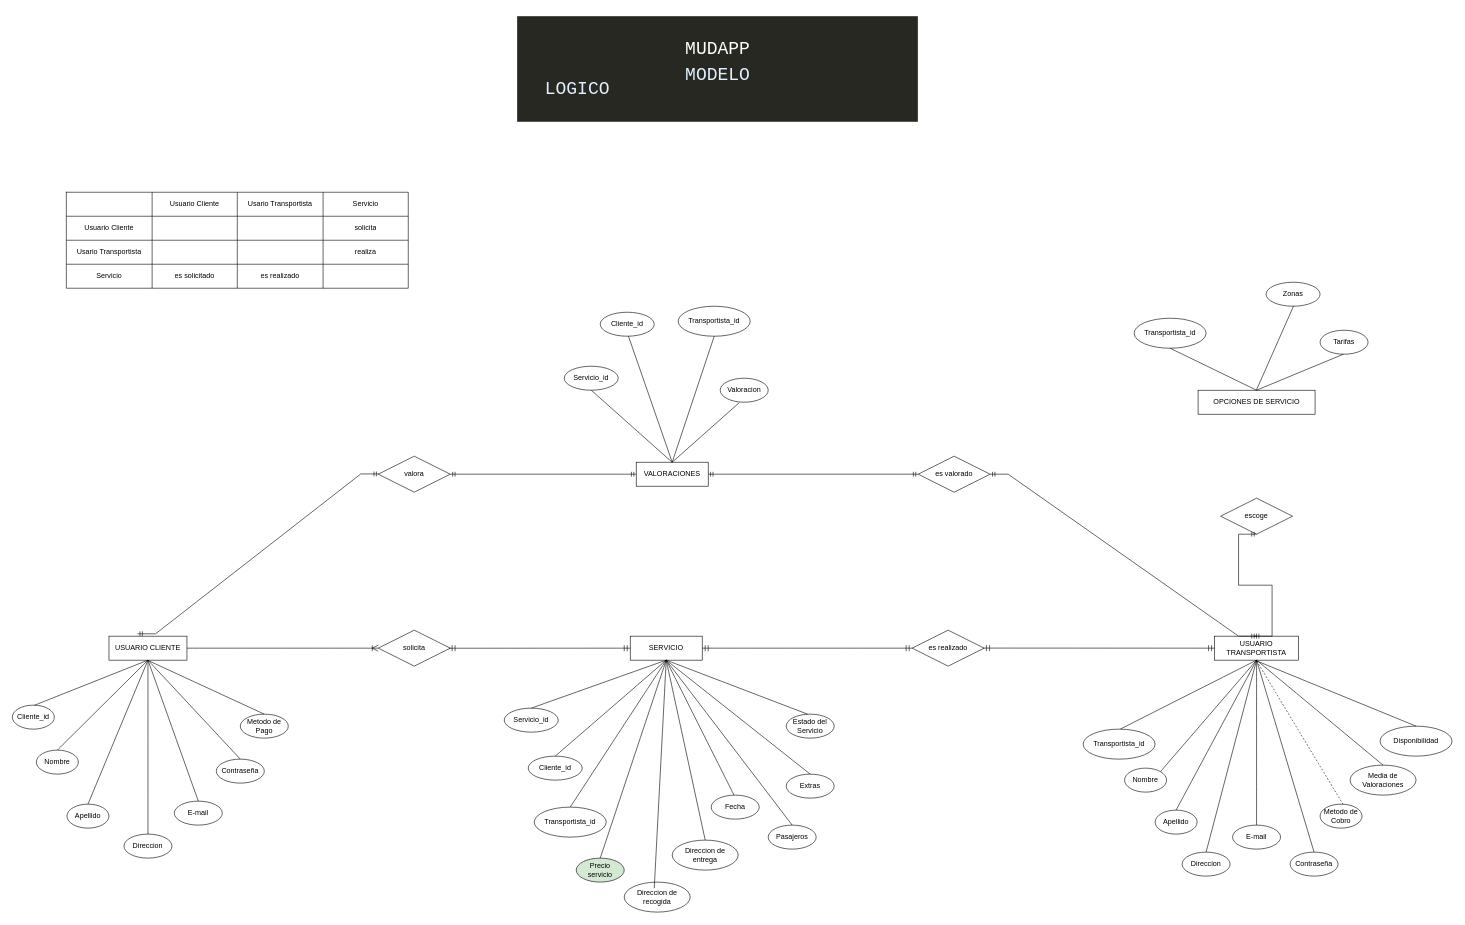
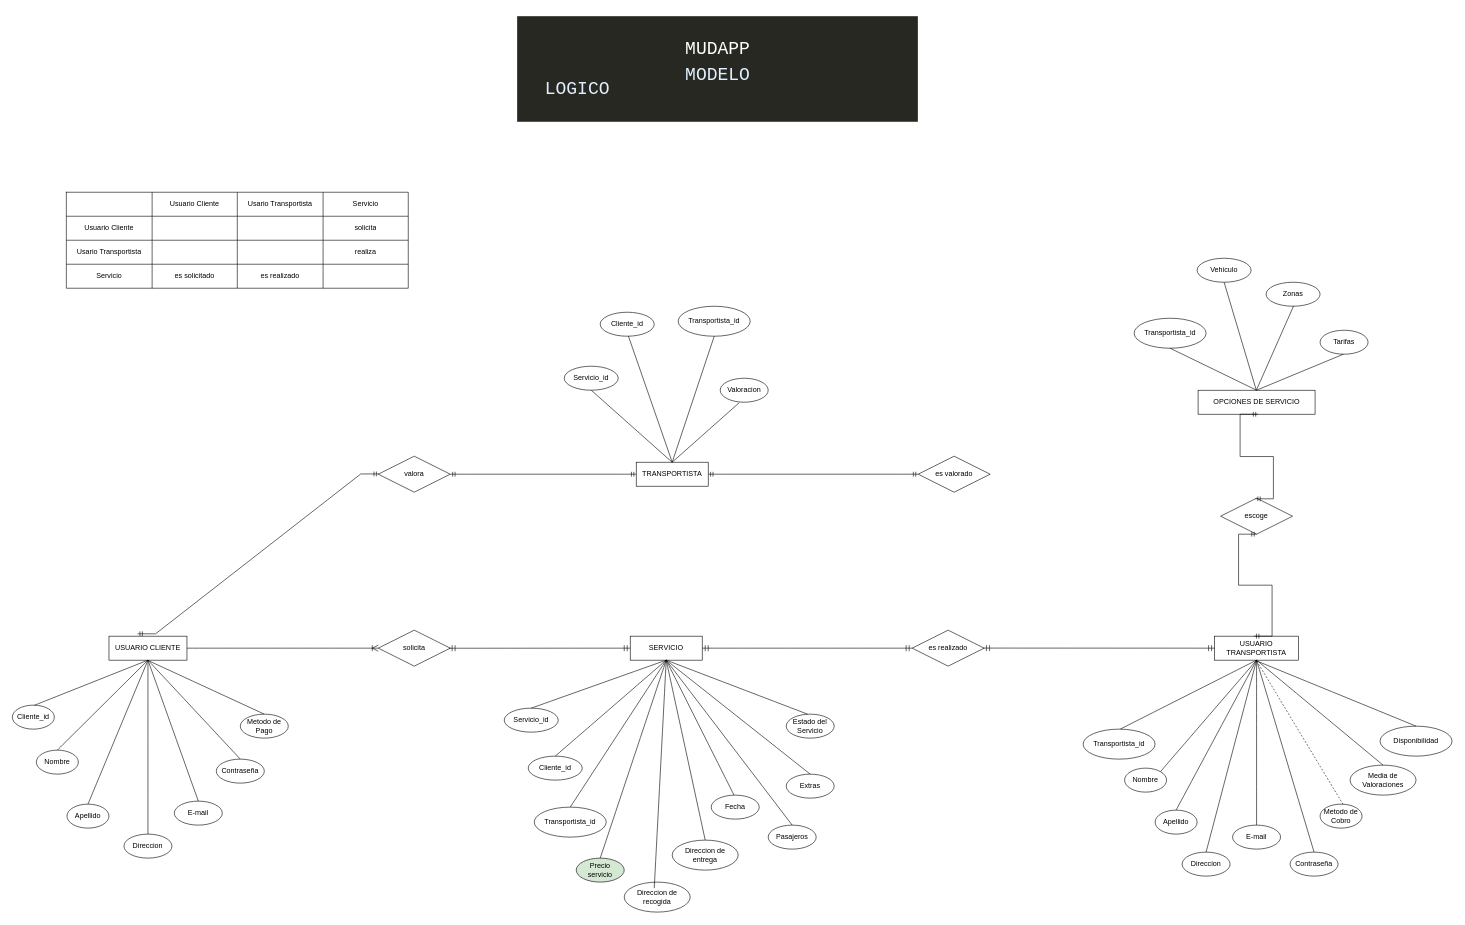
+ <mxCell id="89" value="Vehiculo" style="ellipse;whiteSpace=wrap;html=1;align=center;" vertex="1" parent="1"><mxGeometry x="1995" y="430" width="90" height="40" as="geometry" /></mxCell>
+ <mxCell id="100" value="" style="endArrow=none;html=1;rounded=0;exitX=0.5;exitY=1;exitDx=0;exitDy=0;entryX=0.498;entryY=0.004;entryDx=0;entryDy=0;entryPerimeter=0;" edge="1" parent="1" source="89" target="73"><mxGeometry width="50" height="50" relative="1" as="geometry"><mxPoint x="2054.14" y="430" as="sourcePoint" /><mxPoint x="2057.34" y="603.32" as="targetPoint" /></mxGeometry></mxCell>
+ <mxCell id="111" value="" style="edgeStyle=entityRelationEdgeStyle;fontSize=12;html=1;endArrow=ERmandOne;startArrow=ERmandOne;rounded=0;exitX=0.484;exitY=0.017;exitDx=0;exitDy=0;exitPerimeter=0;entryX=0.513;entryY=1.002;entryDx=0;entryDy=0;entryPerimeter=0;" edge="1" parent="1" source="109" target="73"><mxGeometry width="100" height="100" relative="1" as="geometry"><mxPoint x="2080" y="820" as="sourcePoint" /><mxPoint x="2180" y="720" as="targetPoint" /></mxGeometry></mxCell>
- <mxCell id="72" value="VALORACIONES" style="whiteSpace=wrap;html=1;align=center;" vertex="1" parent="1"><mxGeometry x="1060" y="770" width="120" height="40" as="geometry" /></mxCell>
+ <mxCell id="72" value="TRANSPORTISTA" style="whiteSpace=wrap;html=1;align=center;" vertex="1" parent="1"><mxGeometry x="1060" y="770" width="120" height="40" as="geometry" /></mxCell>
- <mxCell id="108" value="" style="edgeStyle=entityRelationEdgeStyle;fontSize=12;html=1;endArrow=ERmandOne;startArrow=ERmandOne;rounded=0;exitX=1;exitY=0.5;exitDx=0;exitDy=0;entryX=0.5;entryY=0;entryDx=0;entryDy=0;" edge="1" parent="1" source="106" target="25"><mxGeometry width="100" height="100" relative="1" as="geometry"><mxPoint x="1450" y="790" as="sourcePoint" /><mxPoint x="2100" y="1010" as="targetPoint" /></mxGeometry></mxCell>
